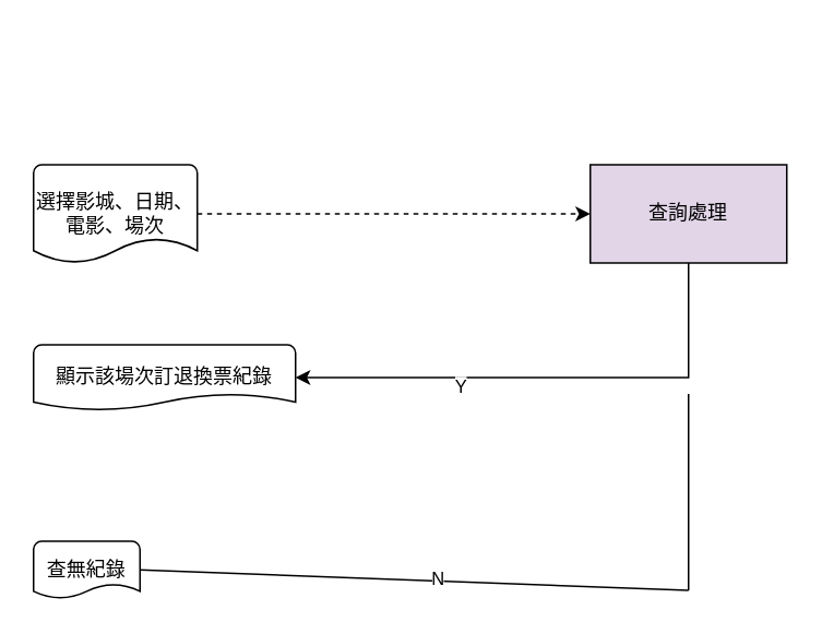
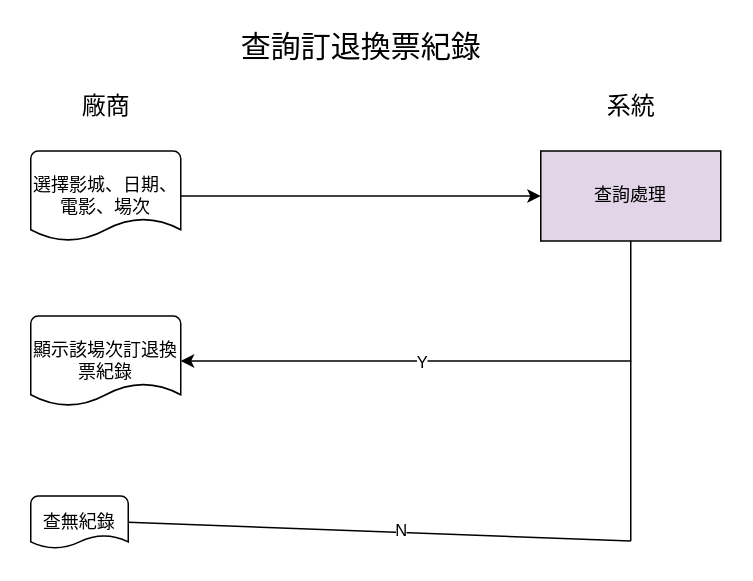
+ <mxCell id="2" value="&lt;font style=&quot;font-size: 20px&quot;&gt;查詢訂退換票紀錄&lt;/font&gt;" style="text;html=1;align=center;verticalAlign=middle;resizable=0;points=[];autosize=1;" parent="1" vertex="1"><mxGeometry x="150" y="20" width="180" height="20" as="geometry" /></mxCell>
+ <mxCell id="5" value="&lt;font style=&quot;font-size: 16px&quot;&gt;廠商&lt;/font&gt;" style="text;html=1;align=center;verticalAlign=middle;resizable=0;points=[];autosize=1;" parent="1" vertex="1"><mxGeometry x="45" y="60" width="50" height="20" as="geometry" /></mxCell>
+ <mxCell id="6" value="&lt;font style=&quot;font-size: 16px&quot;&gt;系統&lt;/font&gt;" style="text;html=1;align=center;verticalAlign=middle;resizable=0;points=[];autosize=1;" parent="1" vertex="1"><mxGeometry x="395" y="60" width="50" height="20" as="geometry" /></mxCell>
- <mxCell id="3" style="edgeStyle=orthogonalEdgeStyle;rounded=0;orthogonalLoop=1;jettySize=auto;html=1;exitX=1;exitY=0.5;exitDx=0;exitDy=0;exitPerimeter=0;dashed=1;" parent="1" source="4" target="9" edge="1"><mxGeometry relative="1" as="geometry" /></mxCell>
+ <mxCell id="3" style="edgeStyle=orthogonalEdgeStyle;rounded=0;orthogonalLoop=1;jettySize=auto;html=1;exitX=1;exitY=0.5;exitDx=0;exitDy=0;exitPerimeter=0;" parent="1" source="4" target="9" edge="1"><mxGeometry relative="1" as="geometry" /></mxCell>
- <mxCell id="10" value="顯示該場次訂退換票紀錄" style="strokeWidth=1;html=1;shape=mxgraph.flowchart.document2;whiteSpace=wrap;size=0.25;" parent="1" vertex="1"><mxGeometry x="20" y="210" width="160" height="40" as="geometry" /></mxCell>
+ <mxCell id="10" value="顯示該場次訂退換票紀錄" style="strokeWidth=1;html=1;shape=mxgraph.flowchart.document2;whiteSpace=wrap;size=0.25;" parent="1" vertex="1"><mxGeometry x="20" y="210" width="100" height="60" as="geometry" /></mxCell>
